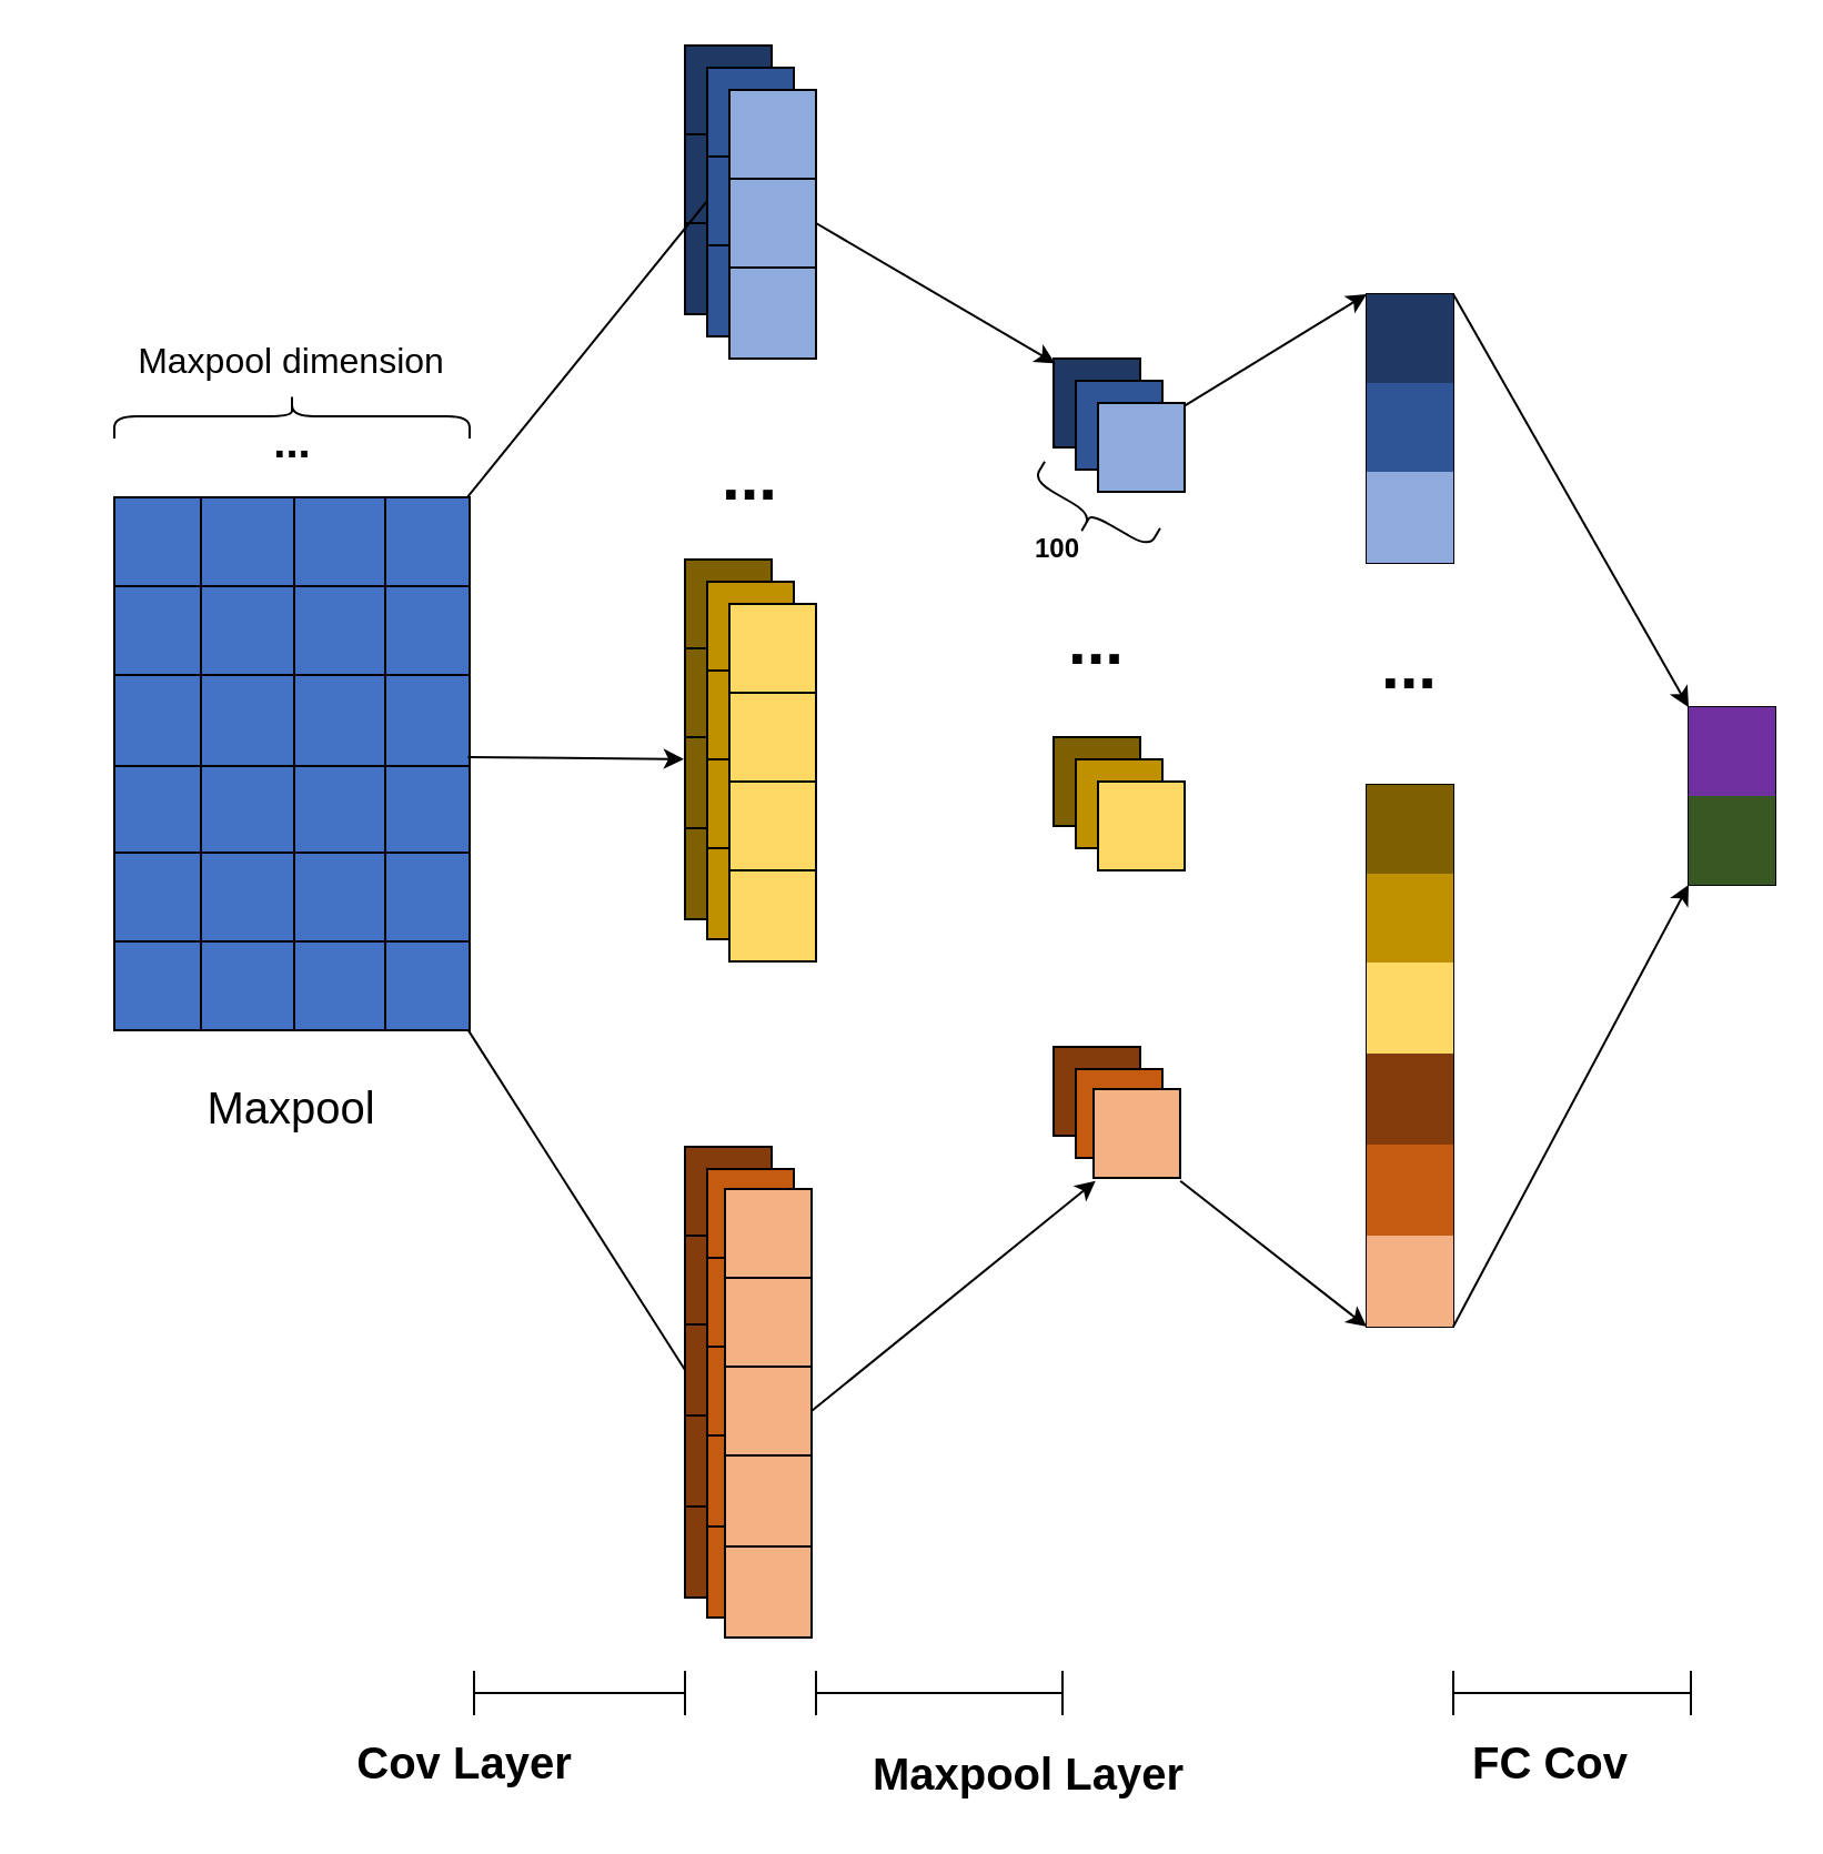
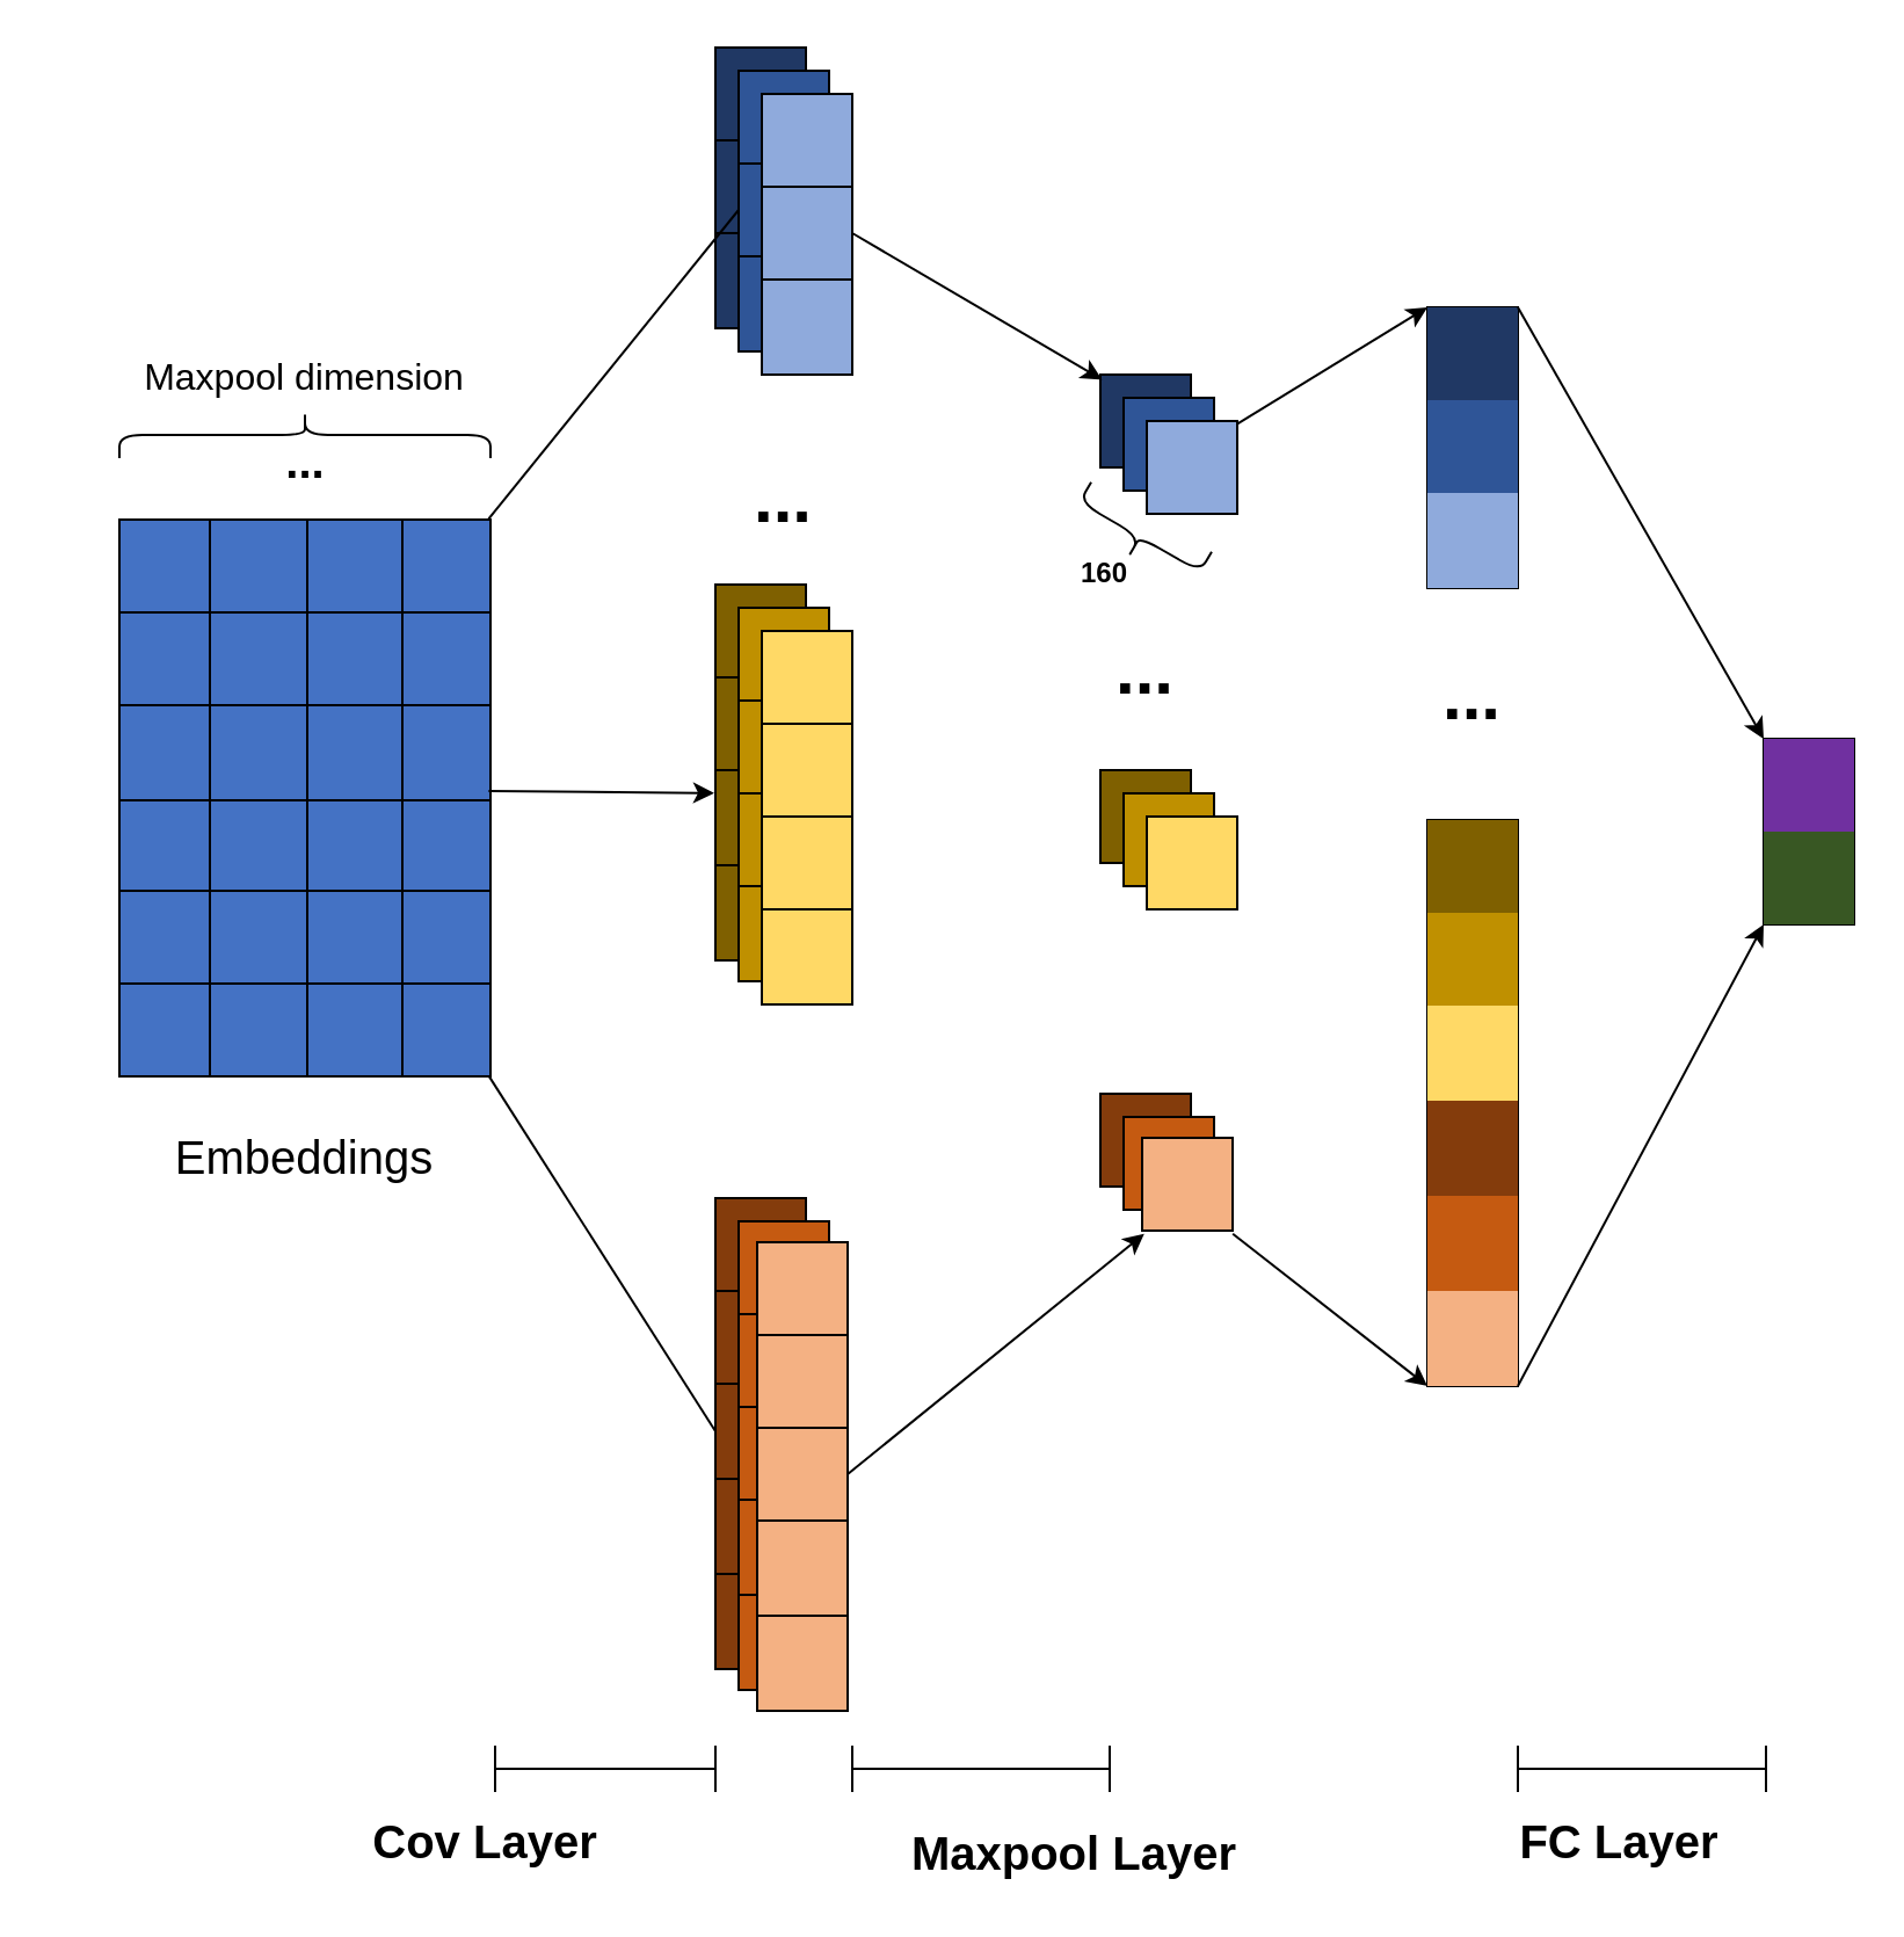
- <mxCell id="173" value="&lt;b&gt;100&lt;/b&gt;" style="text;strokeColor=none;align=center;fillColor=none;html=1;verticalAlign=middle;whiteSpace=wrap;rounded=0;" parent="1" vertex="1"><mxGeometry x="446" y="231.5" width="60" height="30" as="geometry" /></mxCell>
+ <mxCell id="173" value="&lt;b&gt;160&lt;/b&gt;" style="text;strokeColor=none;align=center;fillColor=none;html=1;verticalAlign=middle;whiteSpace=wrap;rounded=0;" parent="1" vertex="1"><mxGeometry x="446" y="231.5" width="60" height="30" as="geometry" /></mxCell>
- <mxCell id="186" value="&lt;font style=&quot;font-size: 20px;&quot;&gt;Maxpool&lt;/font&gt;" style="text;strokeColor=none;align=center;fillColor=none;html=1;verticalAlign=middle;whiteSpace=wrap;rounded=0;" parent="1" vertex="1"><mxGeometry x="79" y="483" width="104" height="30" as="geometry" /></mxCell>
+ <mxCell id="186" value="&lt;font style=&quot;font-size: 20px;&quot;&gt;Embeddings&lt;/font&gt;" style="text;strokeColor=none;align=center;fillColor=none;html=1;verticalAlign=middle;whiteSpace=wrap;rounded=0;" parent="1" vertex="1"><mxGeometry x="79" y="483" width="104" height="30" as="geometry" /></mxCell>
- <mxCell id="185" value="&lt;font style=&quot;font-size: 20px;&quot;&gt;&lt;b&gt;FC Cov&lt;/b&gt;&lt;/font&gt;" style="text;strokeColor=none;align=center;fillColor=none;html=1;verticalAlign=middle;whiteSpace=wrap;rounded=0;" parent="1" vertex="1"><mxGeometry x="625" y="778" width="146" height="30" as="geometry" /></mxCell>
+ <mxCell id="185" value="&lt;font style=&quot;font-size: 20px;&quot;&gt;&lt;b&gt;FC Layer&lt;/b&gt;&lt;/font&gt;" style="text;strokeColor=none;align=center;fillColor=none;html=1;verticalAlign=middle;whiteSpace=wrap;rounded=0;" parent="1" vertex="1"><mxGeometry x="625" y="778" width="146" height="30" as="geometry" /></mxCell>
